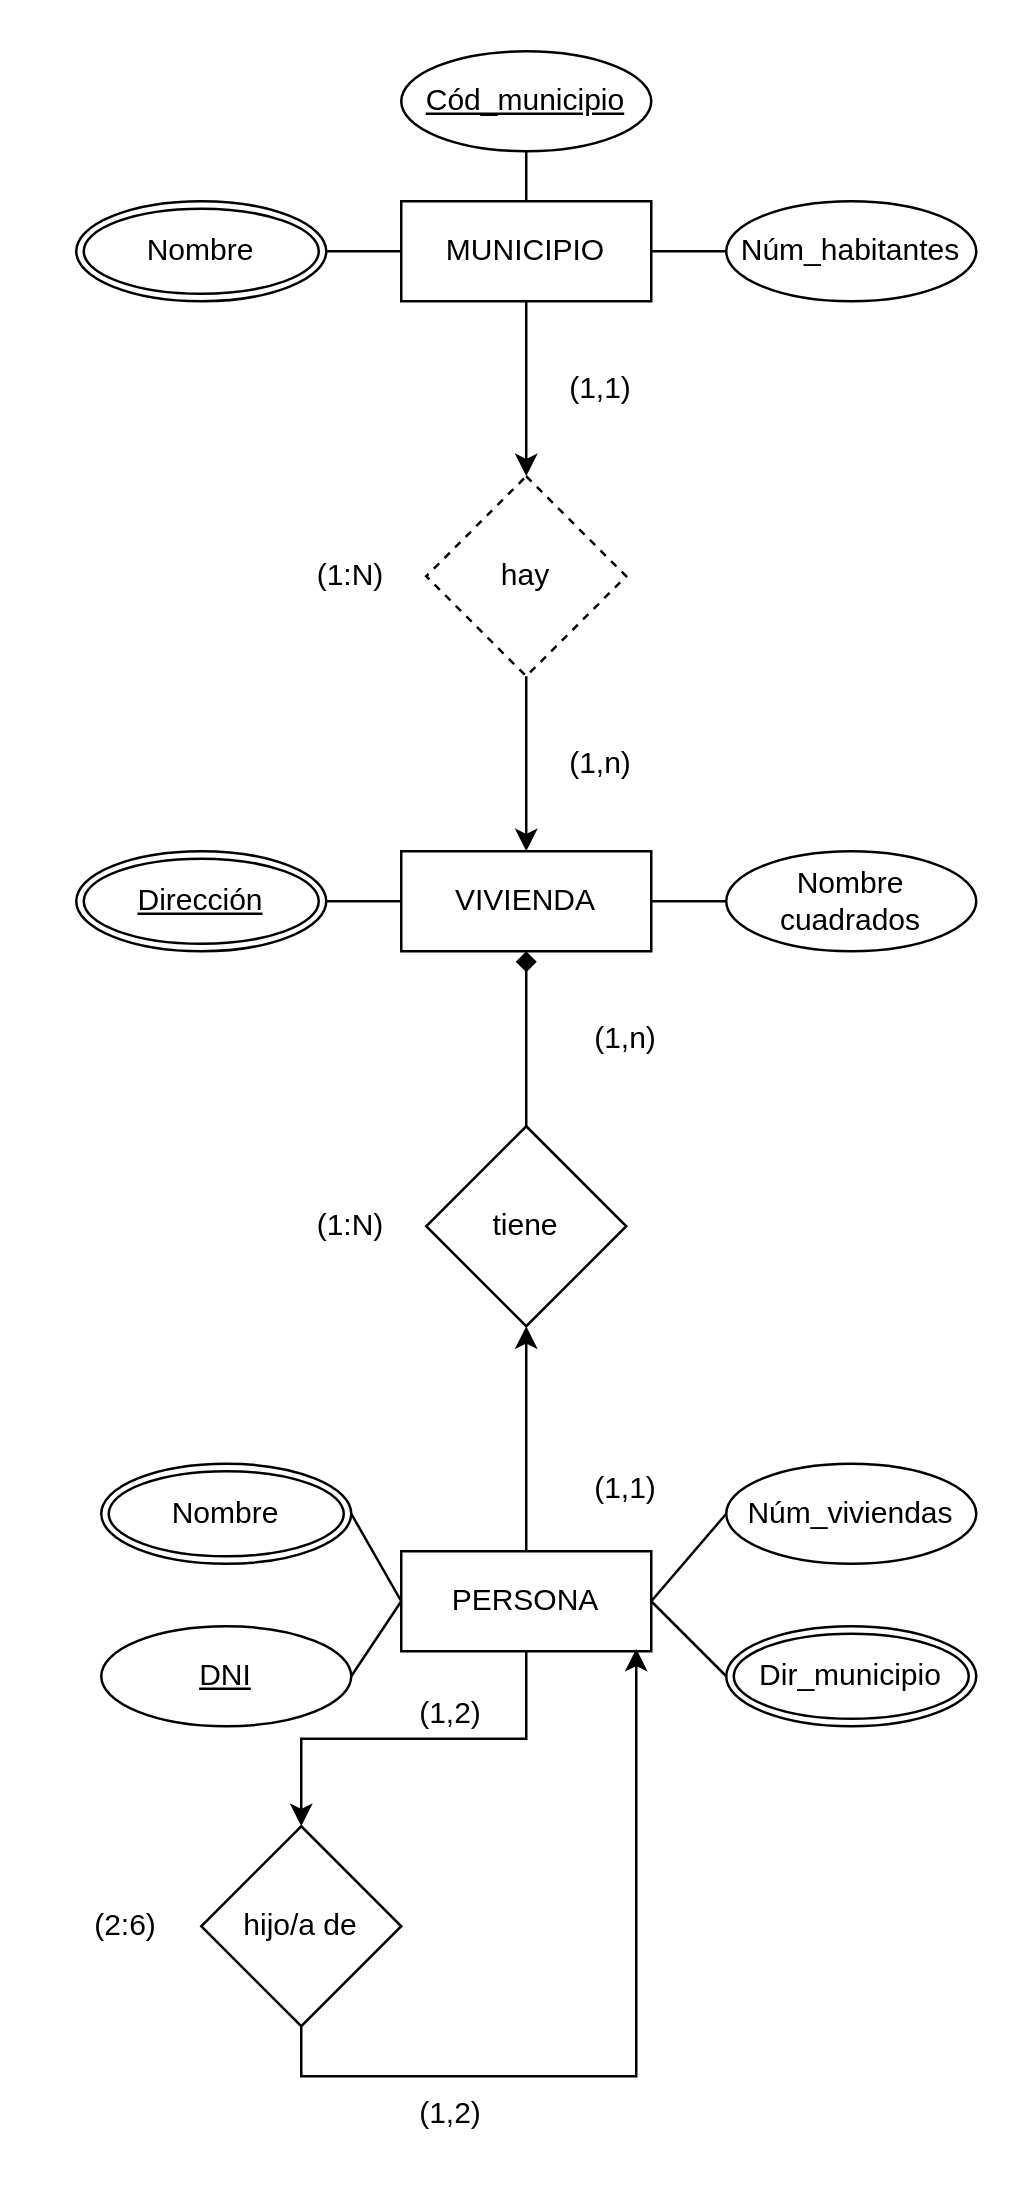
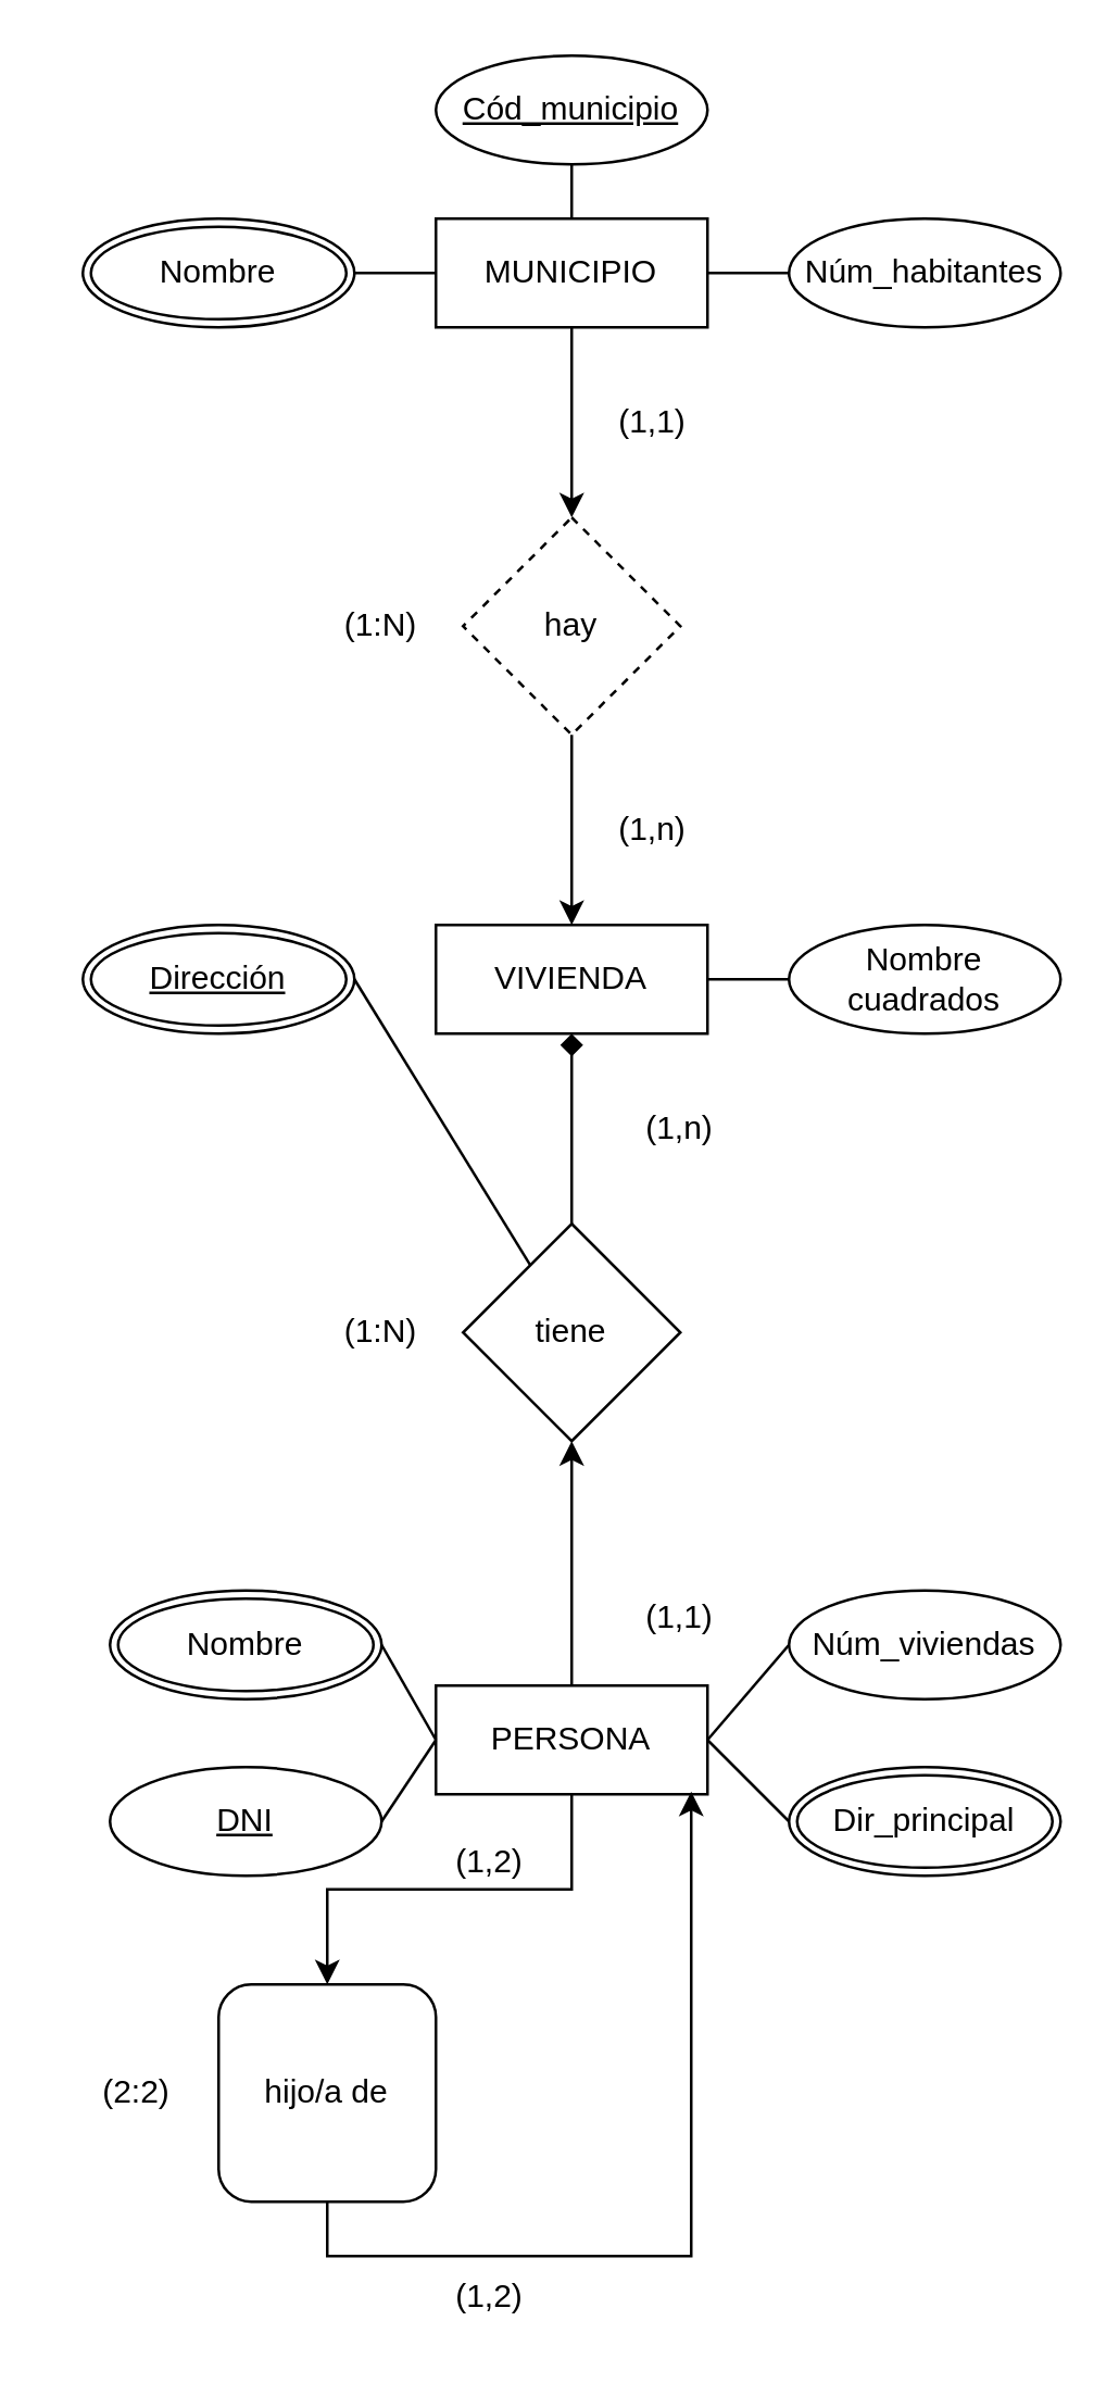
- <mxCell id="23" value="" style="endArrow=none;html=1;rounded=0;exitX=1;exitY=0.5;exitDx=0;exitDy=0;entryX=0;entryY=0.5;entryDx=0;entryDy=0;" edge="1" parent="1" source="19" target="5"><mxGeometry width="50" height="50" relative="1" as="geometry"><mxPoint x="130" y="310" as="sourcePoint" /><mxPoint x="180" y="260" as="targetPoint" /></mxGeometry></mxCell>
+ <mxCell id="23" value="" style="endArrow=none;html=1;rounded=0;exitX=1;exitY=0.5;exitDx=0;exitDy=0;" edge="1" parent="1" source="19" target="11"><mxGeometry width="50" height="50" relative="1" as="geometry"><mxPoint x="130" y="310" as="sourcePoint" /><mxPoint x="180" y="260" as="targetPoint" /></mxGeometry></mxCell>
- <mxCell id="30" value="Dir_municipio" style="ellipse;shape=doubleEllipse;margin=3;whiteSpace=wrap;html=1;align=center;" vertex="1" parent="1"><mxGeometry x="290" y="650" width="100" height="40" as="geometry" /></mxCell>
+ <mxCell id="30" value="Dir_principal" style="ellipse;shape=doubleEllipse;margin=3;whiteSpace=wrap;html=1;align=center;" vertex="1" parent="1"><mxGeometry x="290" y="650" width="100" height="40" as="geometry" /></mxCell>
- <mxCell id="40" value="(2:6)" style="text;html=1;strokeColor=none;fillColor=none;align=center;verticalAlign=middle;whiteSpace=wrap;rounded=0;" vertex="1" parent="1"><mxGeometry x="20" y="755" width="60" height="30" as="geometry" /></mxCell>
+ <mxCell id="40" value="(2:2)" style="text;html=1;strokeColor=none;fillColor=none;align=center;verticalAlign=middle;whiteSpace=wrap;rounded=0;" vertex="1" parent="1"><mxGeometry x="20" y="755" width="60" height="30" as="geometry" /></mxCell>
- <mxCell id="36" value="hijo/a de" style="rhombus;whiteSpace=wrap;html=1;" vertex="1" parent="1"><mxGeometry x="80" y="730" width="80" height="80" as="geometry" /></mxCell>
+ <mxCell id="36" value="hijo/a de" style="whiteSpace=wrap;html=1;rounded=1;" vertex="1" parent="1"><mxGeometry x="80" y="730" width="80" height="80" as="geometry" /></mxCell>
